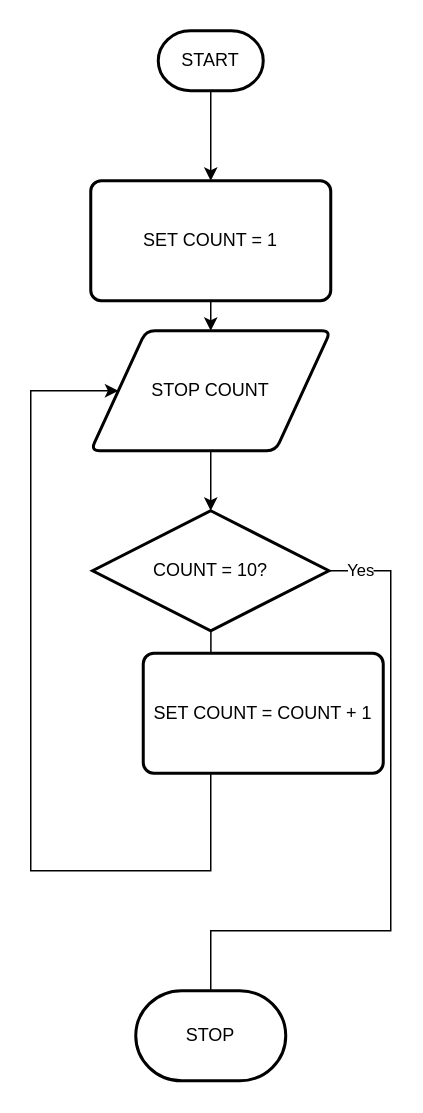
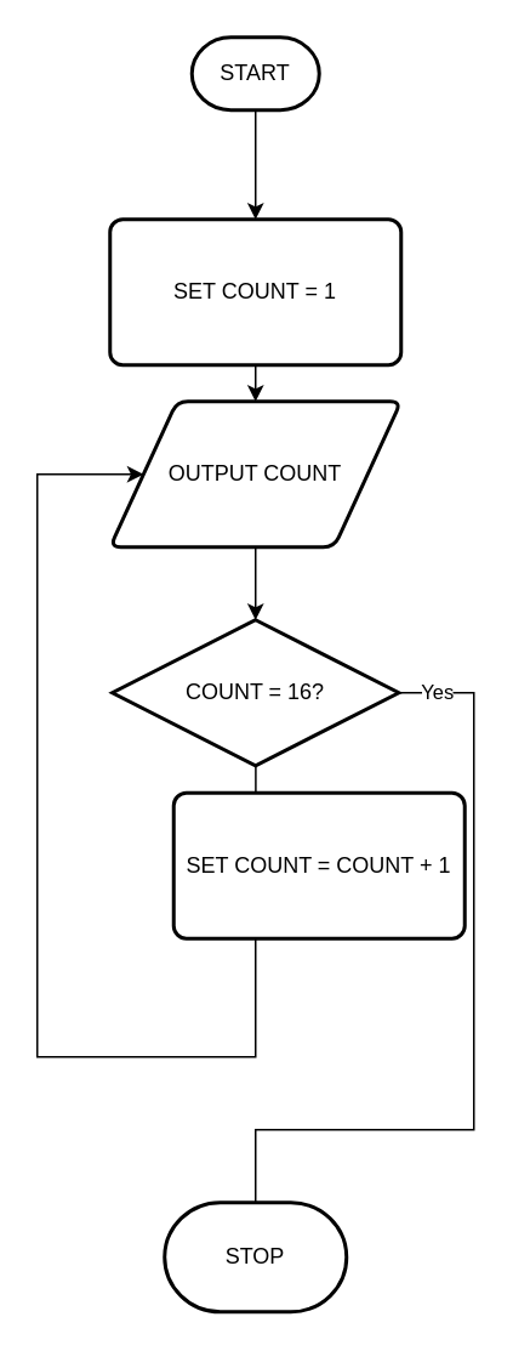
- <mxCell id="5" value="STOP COUNT" style="shape=parallelogram;html=1;strokeWidth=2;perimeter=parallelogramPerimeter;whiteSpace=wrap;rounded=1;arcSize=12;size=0.23;" vertex="1" parent="1"><mxGeometry x="60" y="220" width="160" height="80" as="geometry" /></mxCell>
+ <mxCell id="5" value="OUTPUT COUNT" style="shape=parallelogram;html=1;strokeWidth=2;perimeter=parallelogramPerimeter;whiteSpace=wrap;rounded=1;arcSize=12;size=0.23;" vertex="1" parent="1"><mxGeometry x="60" y="220" width="160" height="80" as="geometry" /></mxCell>
- <mxCell id="10" value="COUNT = 10?" style="strokeWidth=2;html=1;shape=mxgraph.flowchart.decision;whiteSpace=wrap;" vertex="1" parent="1"><mxGeometry x="61.25" y="340" width="157.5" height="80" as="geometry" /></mxCell>
+ <mxCell id="10" value="COUNT = 16?" style="strokeWidth=2;html=1;shape=mxgraph.flowchart.decision;whiteSpace=wrap;" vertex="1" parent="1"><mxGeometry x="61.25" y="340" width="157.5" height="80" as="geometry" /></mxCell>
